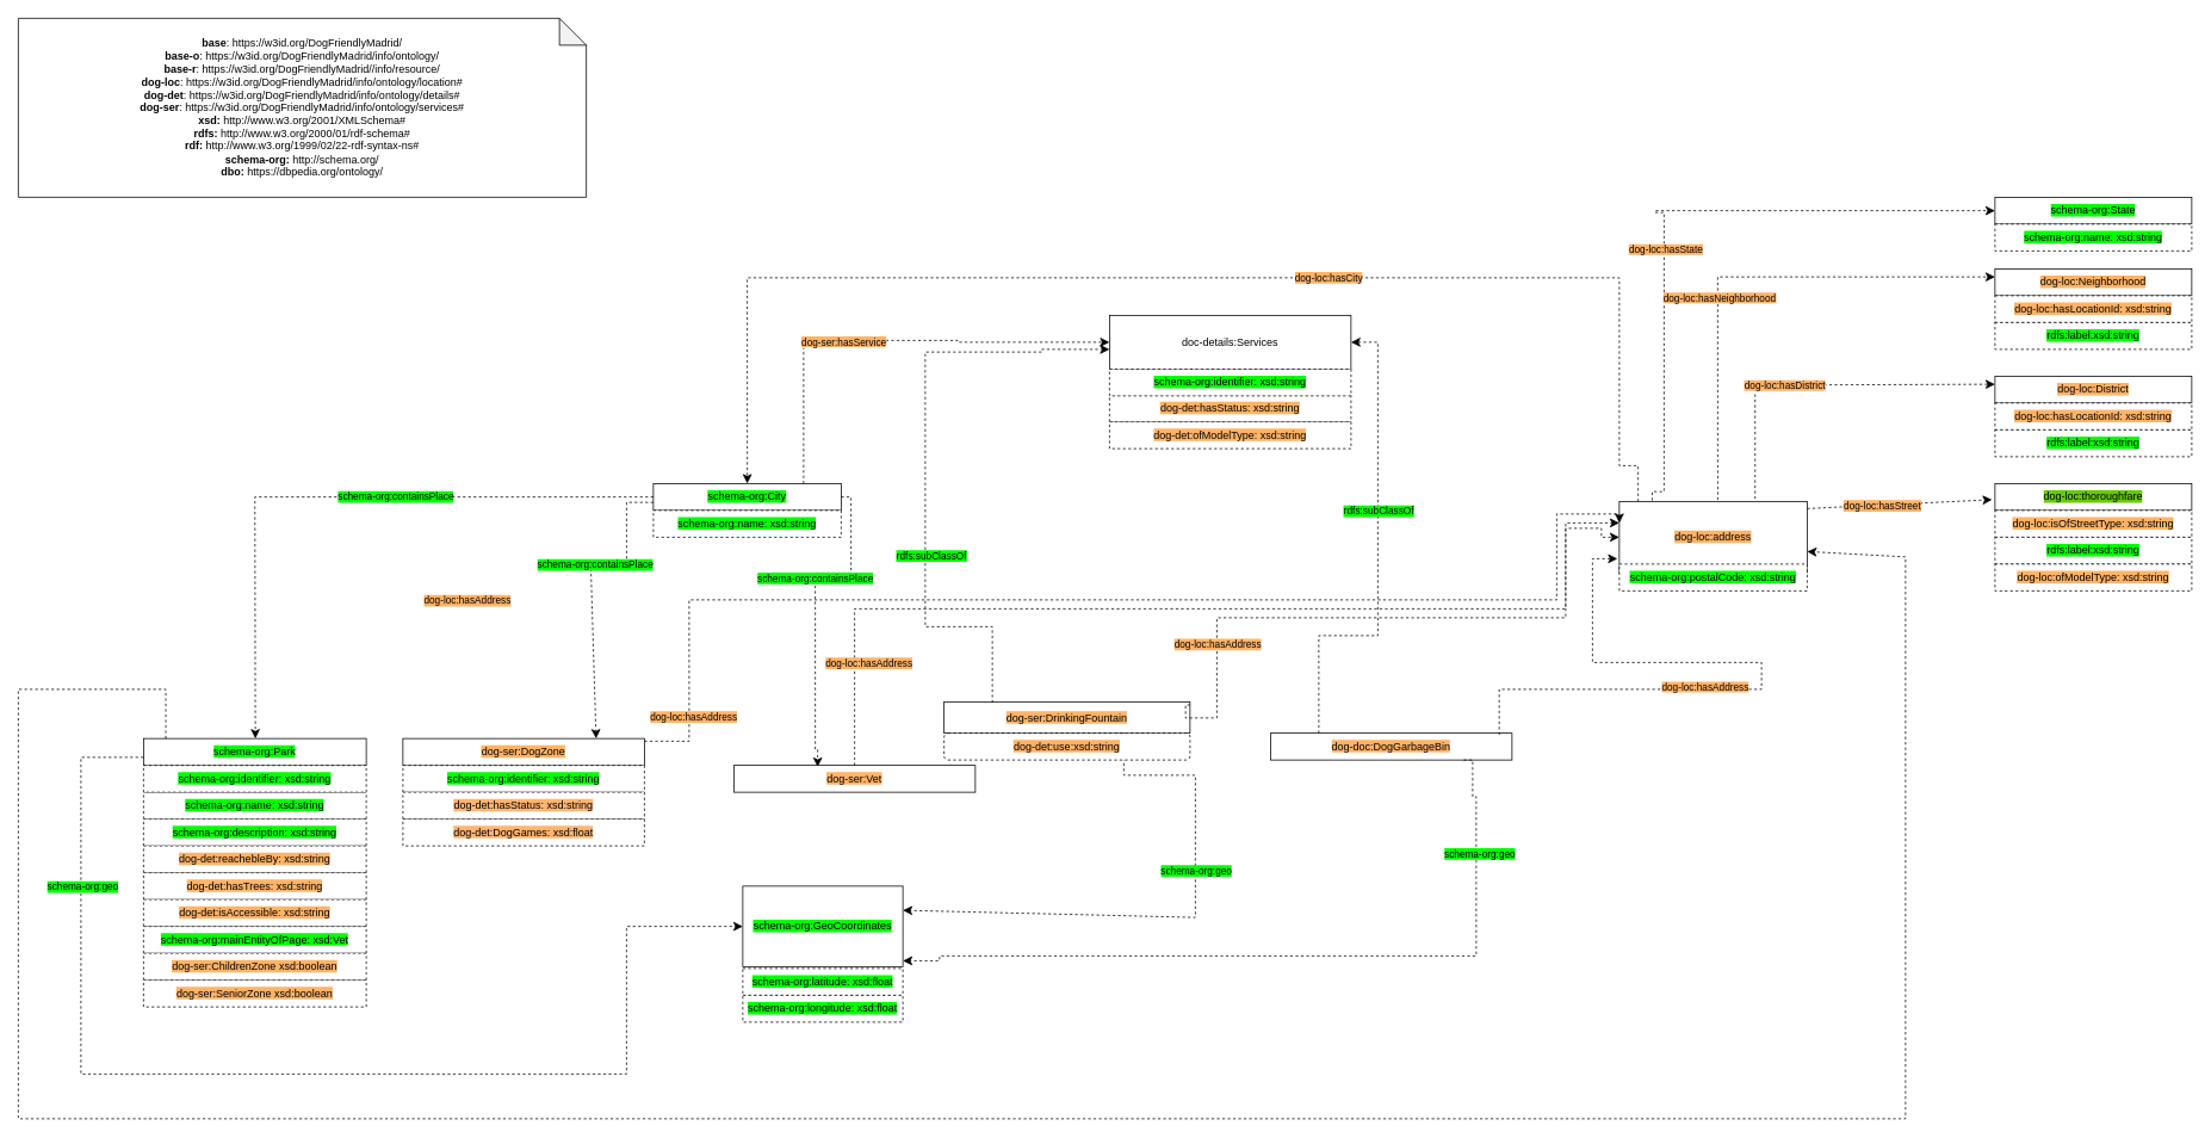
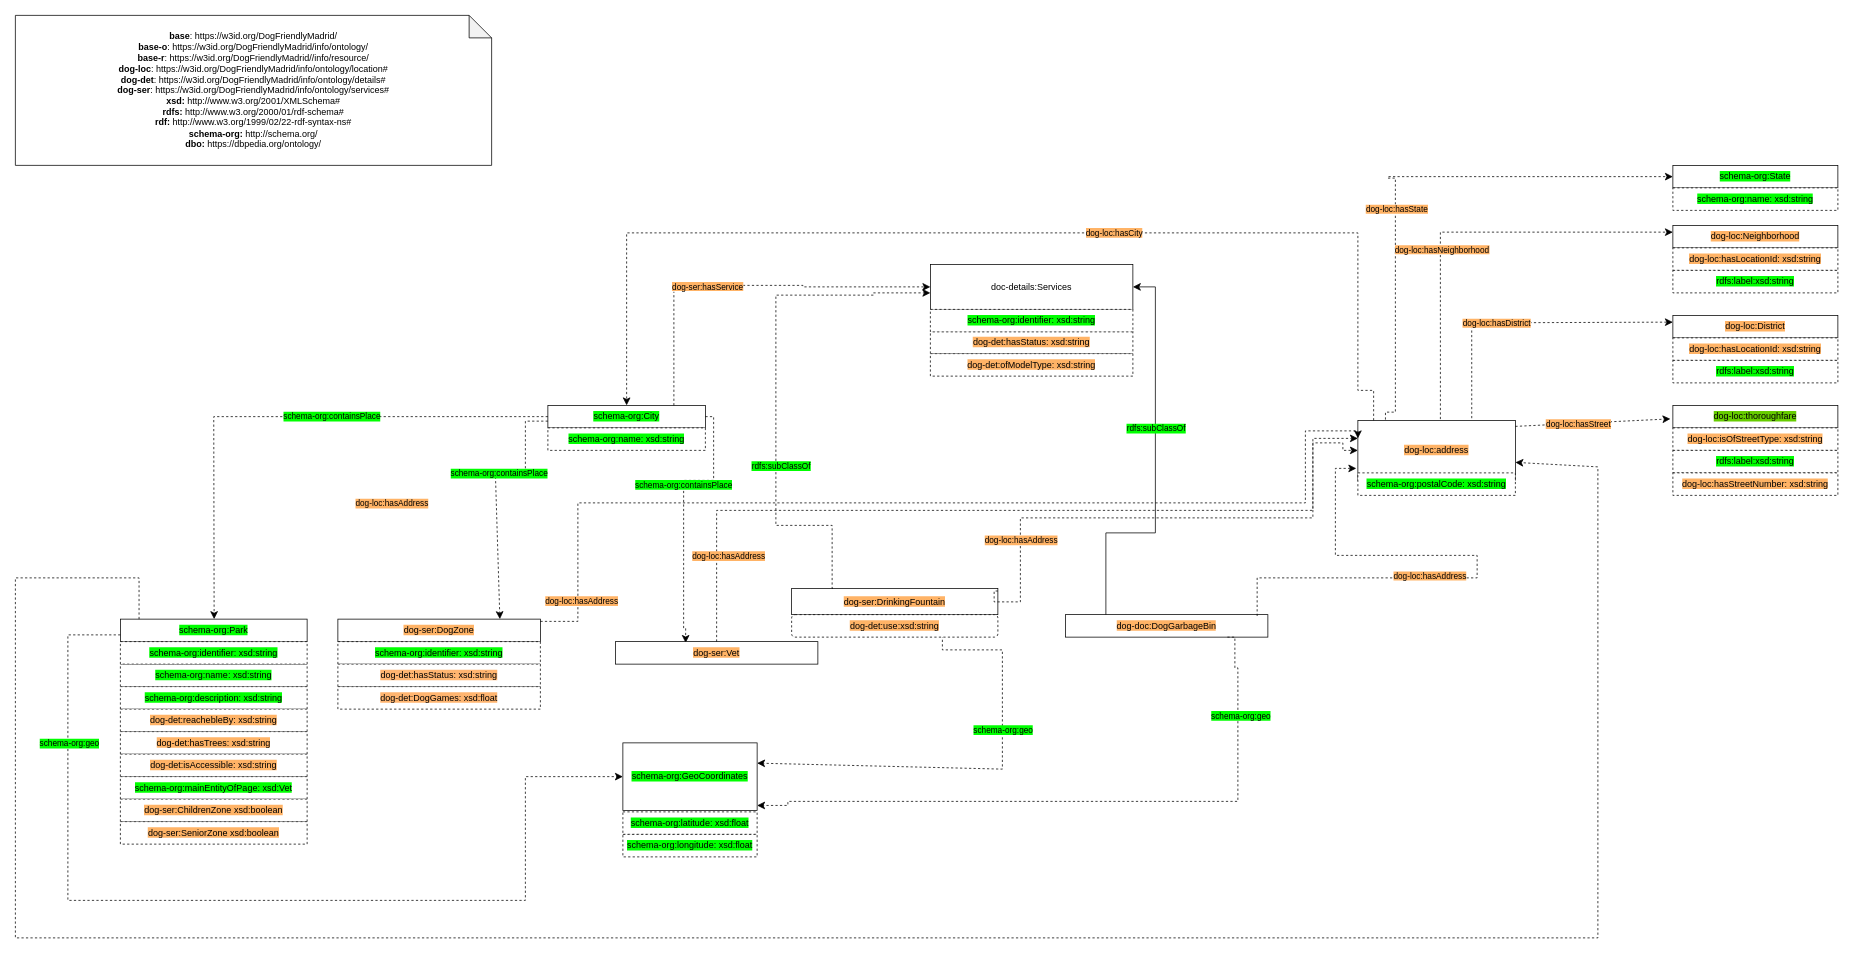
- <mxCell id="47" value="&lt;span style=&quot;background-color: rgb(255, 179, 102);&quot;&gt;dog-loc:ofModelType: xsd:string&lt;br&gt;&lt;/span&gt;" style="rounded=0;whiteSpace=wrap;html=1;snapToPoint=1;points=[[0.1,0],[0.2,0],[0.3,0],[0.4,0],[0.5,0],[0.6,0],[0.7,0],[0.8,0],[0.9,0],[0,0.1],[0,0.3],[0,0.5],[0,0.7],[0,0.9],[0.1,1],[0.2,1],[0.3,1],[0.4,1],[0.5,1],[0.6,1],[0.7,1],[0.8,1],[0.9,1],[1,0.1],[1,0.3],[1,0.5],[1,0.7],[1,0.9]];dashed=1;" parent="43" vertex="1"><mxGeometry y="90" width="220.0" height="30" as="geometry" /></mxCell>
+ <mxCell id="47" value="&lt;span style=&quot;background-color: rgb(255, 179, 102);&quot;&gt;dog-loc:hasStreetNumber: xsd:string&lt;br&gt;&lt;/span&gt;" style="rounded=0;whiteSpace=wrap;html=1;snapToPoint=1;points=[[0.1,0],[0.2,0],[0.3,0],[0.4,0],[0.5,0],[0.6,0],[0.7,0],[0.8,0],[0.9,0],[0,0.1],[0,0.3],[0,0.5],[0,0.7],[0,0.9],[0.1,1],[0.2,1],[0.3,1],[0.4,1],[0.5,1],[0.6,1],[0.7,1],[0.8,1],[0.9,1],[1,0.1],[1,0.3],[1,0.5],[1,0.7],[1,0.9]];dashed=1;" parent="43" vertex="1"><mxGeometry y="90" width="220.0" height="30" as="geometry" /></mxCell>
- <mxCell id="22" value="" style="endArrow=classic;html=1;endSize=8;dashed=1;arcSize=0;rounded=0;edgeStyle=orthogonalEdgeStyle;entryX=1;entryY=0.5;entryDx=0;entryDy=0;exitX=0.2;exitY=0;exitDx=0;exitDy=0;" parent="1" source="21" target="69" edge="1"><mxGeometry width="50" height="50" relative="1" as="geometry"><mxPoint x="1750" y="781.28" as="sourcePoint" /><mxPoint x="1660" y="790" as="targetPoint" /><Array as="points"><mxPoint x="1474" y="710" /><mxPoint x="1540" y="710" /><mxPoint x="1540" y="382" /></Array></mxGeometry></mxCell>
+ <mxCell id="22" value="" style="endArrow=classic;html=1;endSize=8;dashed=0;arcSize=0;rounded=0;edgeStyle=orthogonalEdgeStyle;entryX=1;entryY=0.5;entryDx=0;entryDy=0;exitX=0.2;exitY=0;exitDx=0;exitDy=0;" parent="1" source="21" target="69" edge="1"><mxGeometry width="50" height="50" relative="1" as="geometry"><mxPoint x="1750" y="781.28" as="sourcePoint" /><mxPoint x="1660" y="790" as="targetPoint" /><Array as="points"><mxPoint x="1474" y="710" /><mxPoint x="1540" y="710" /><mxPoint x="1540" y="382" /></Array></mxGeometry></mxCell>
